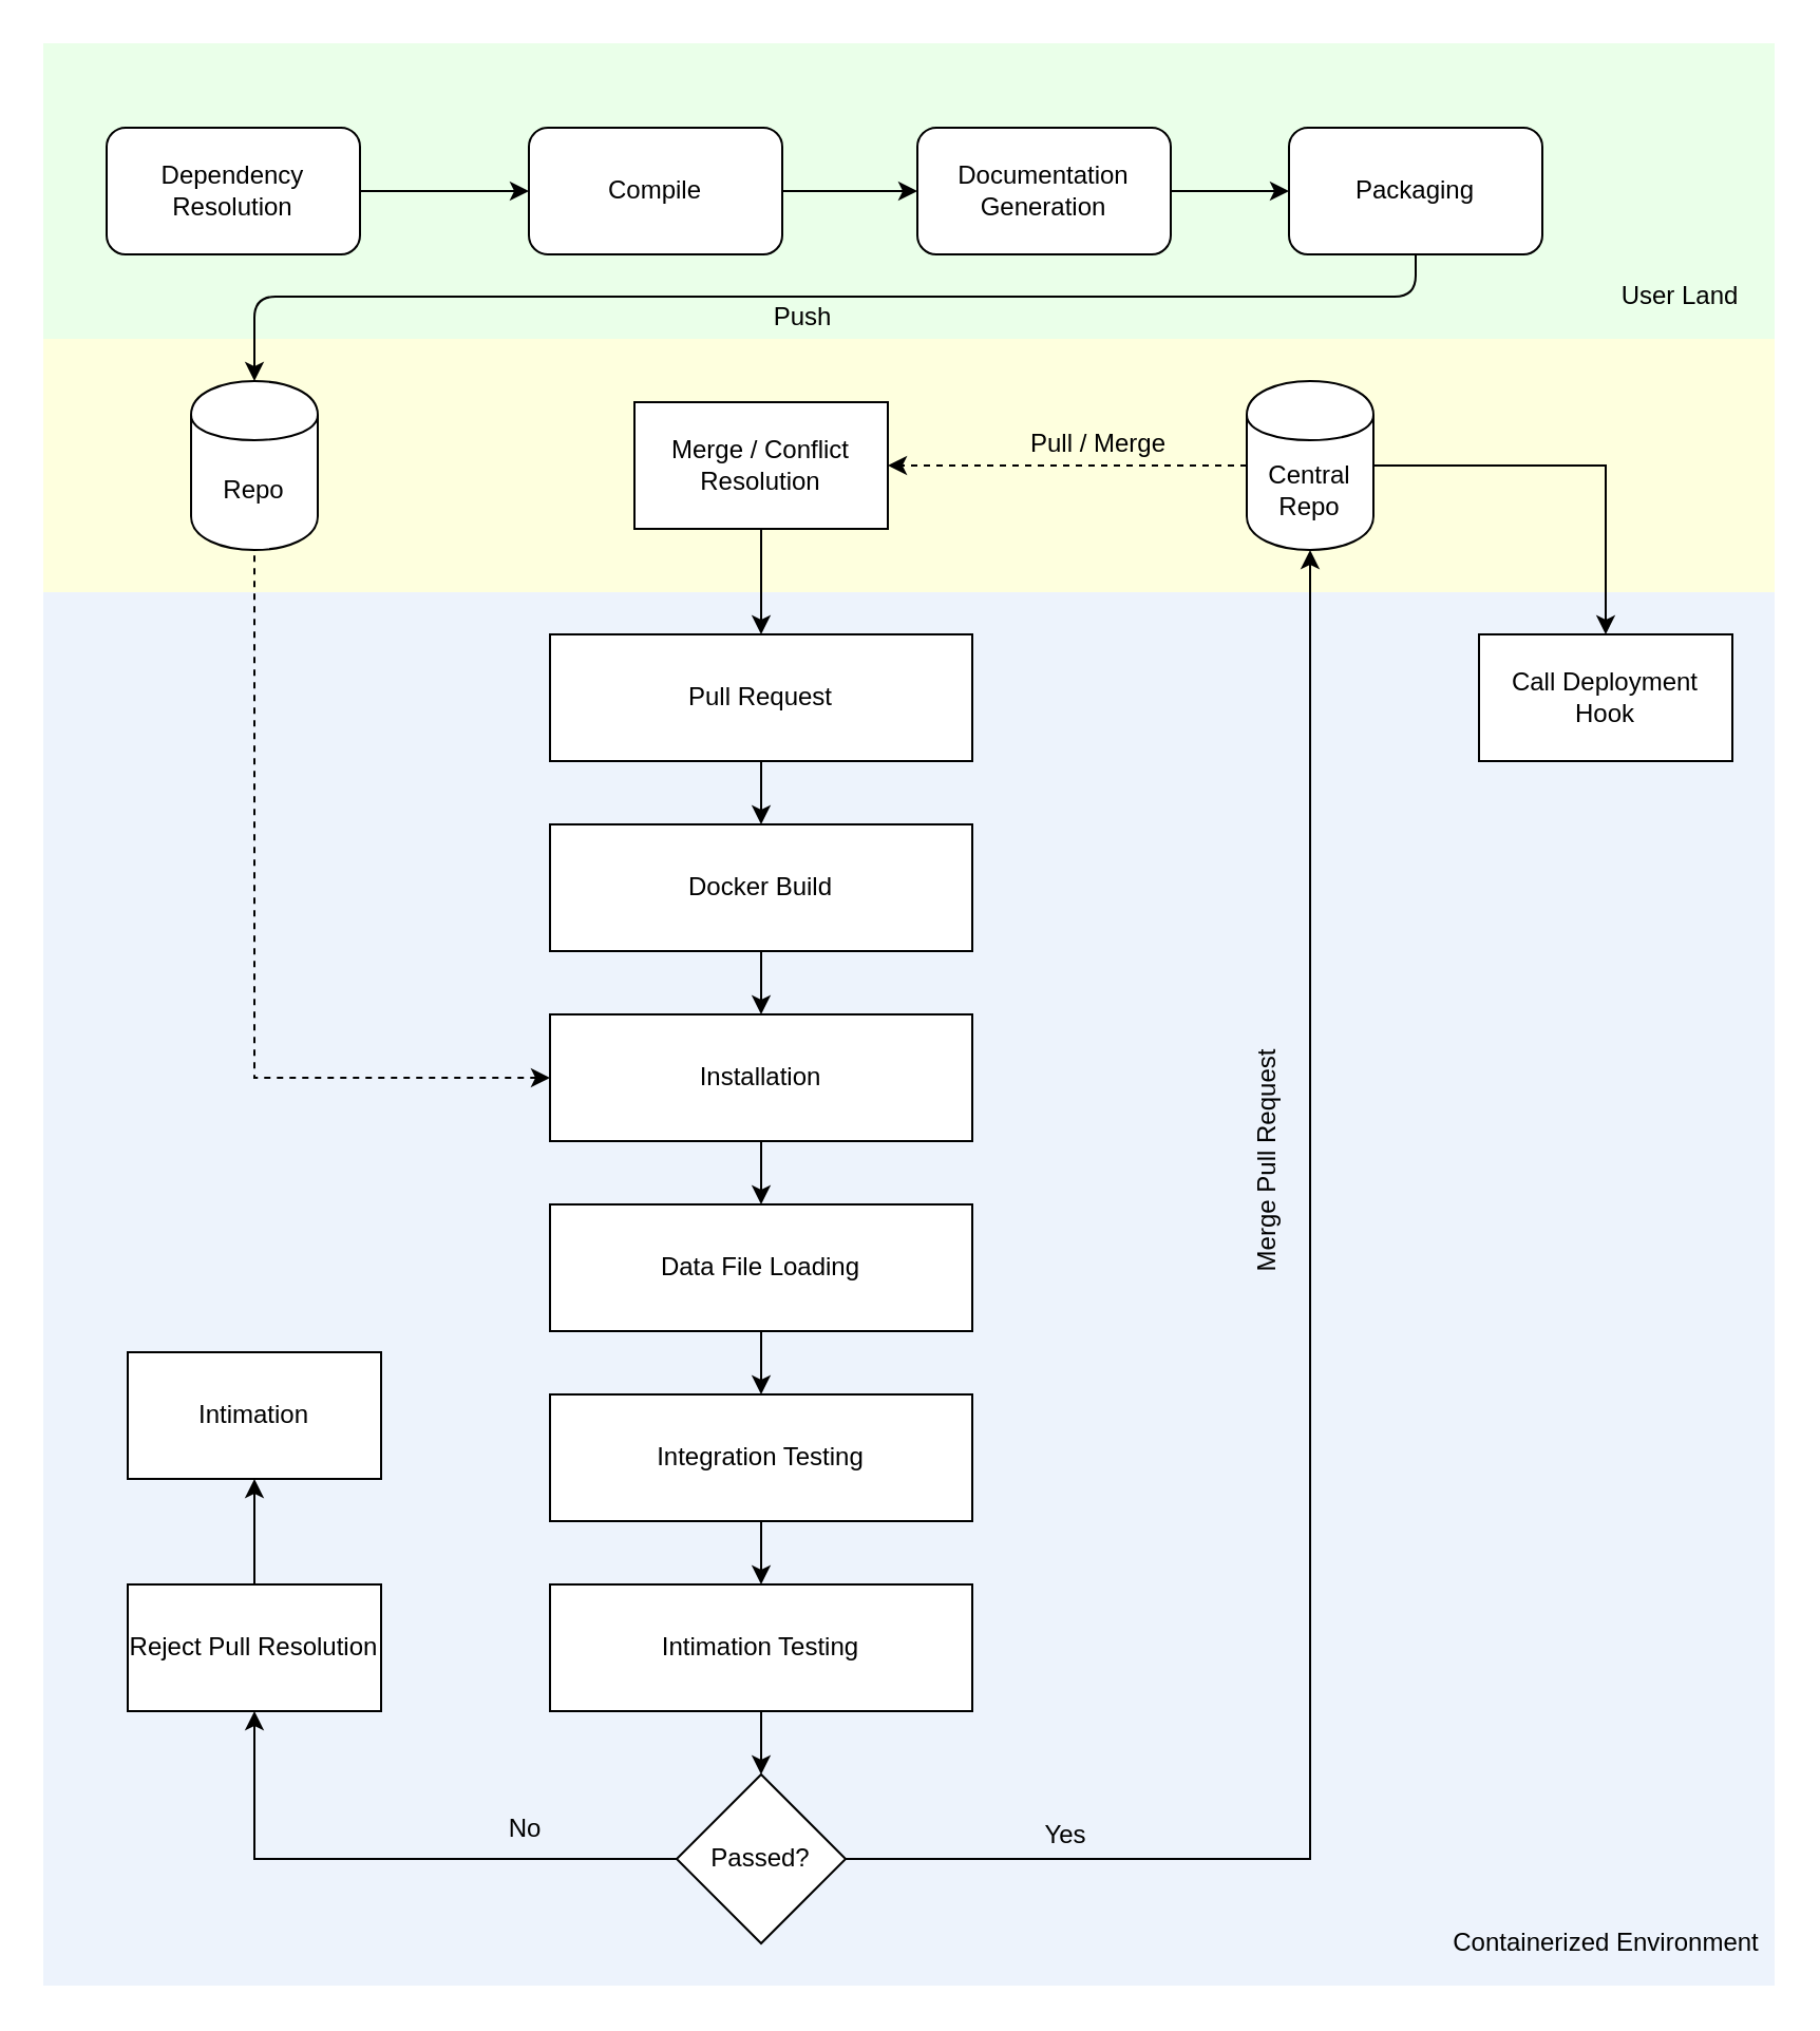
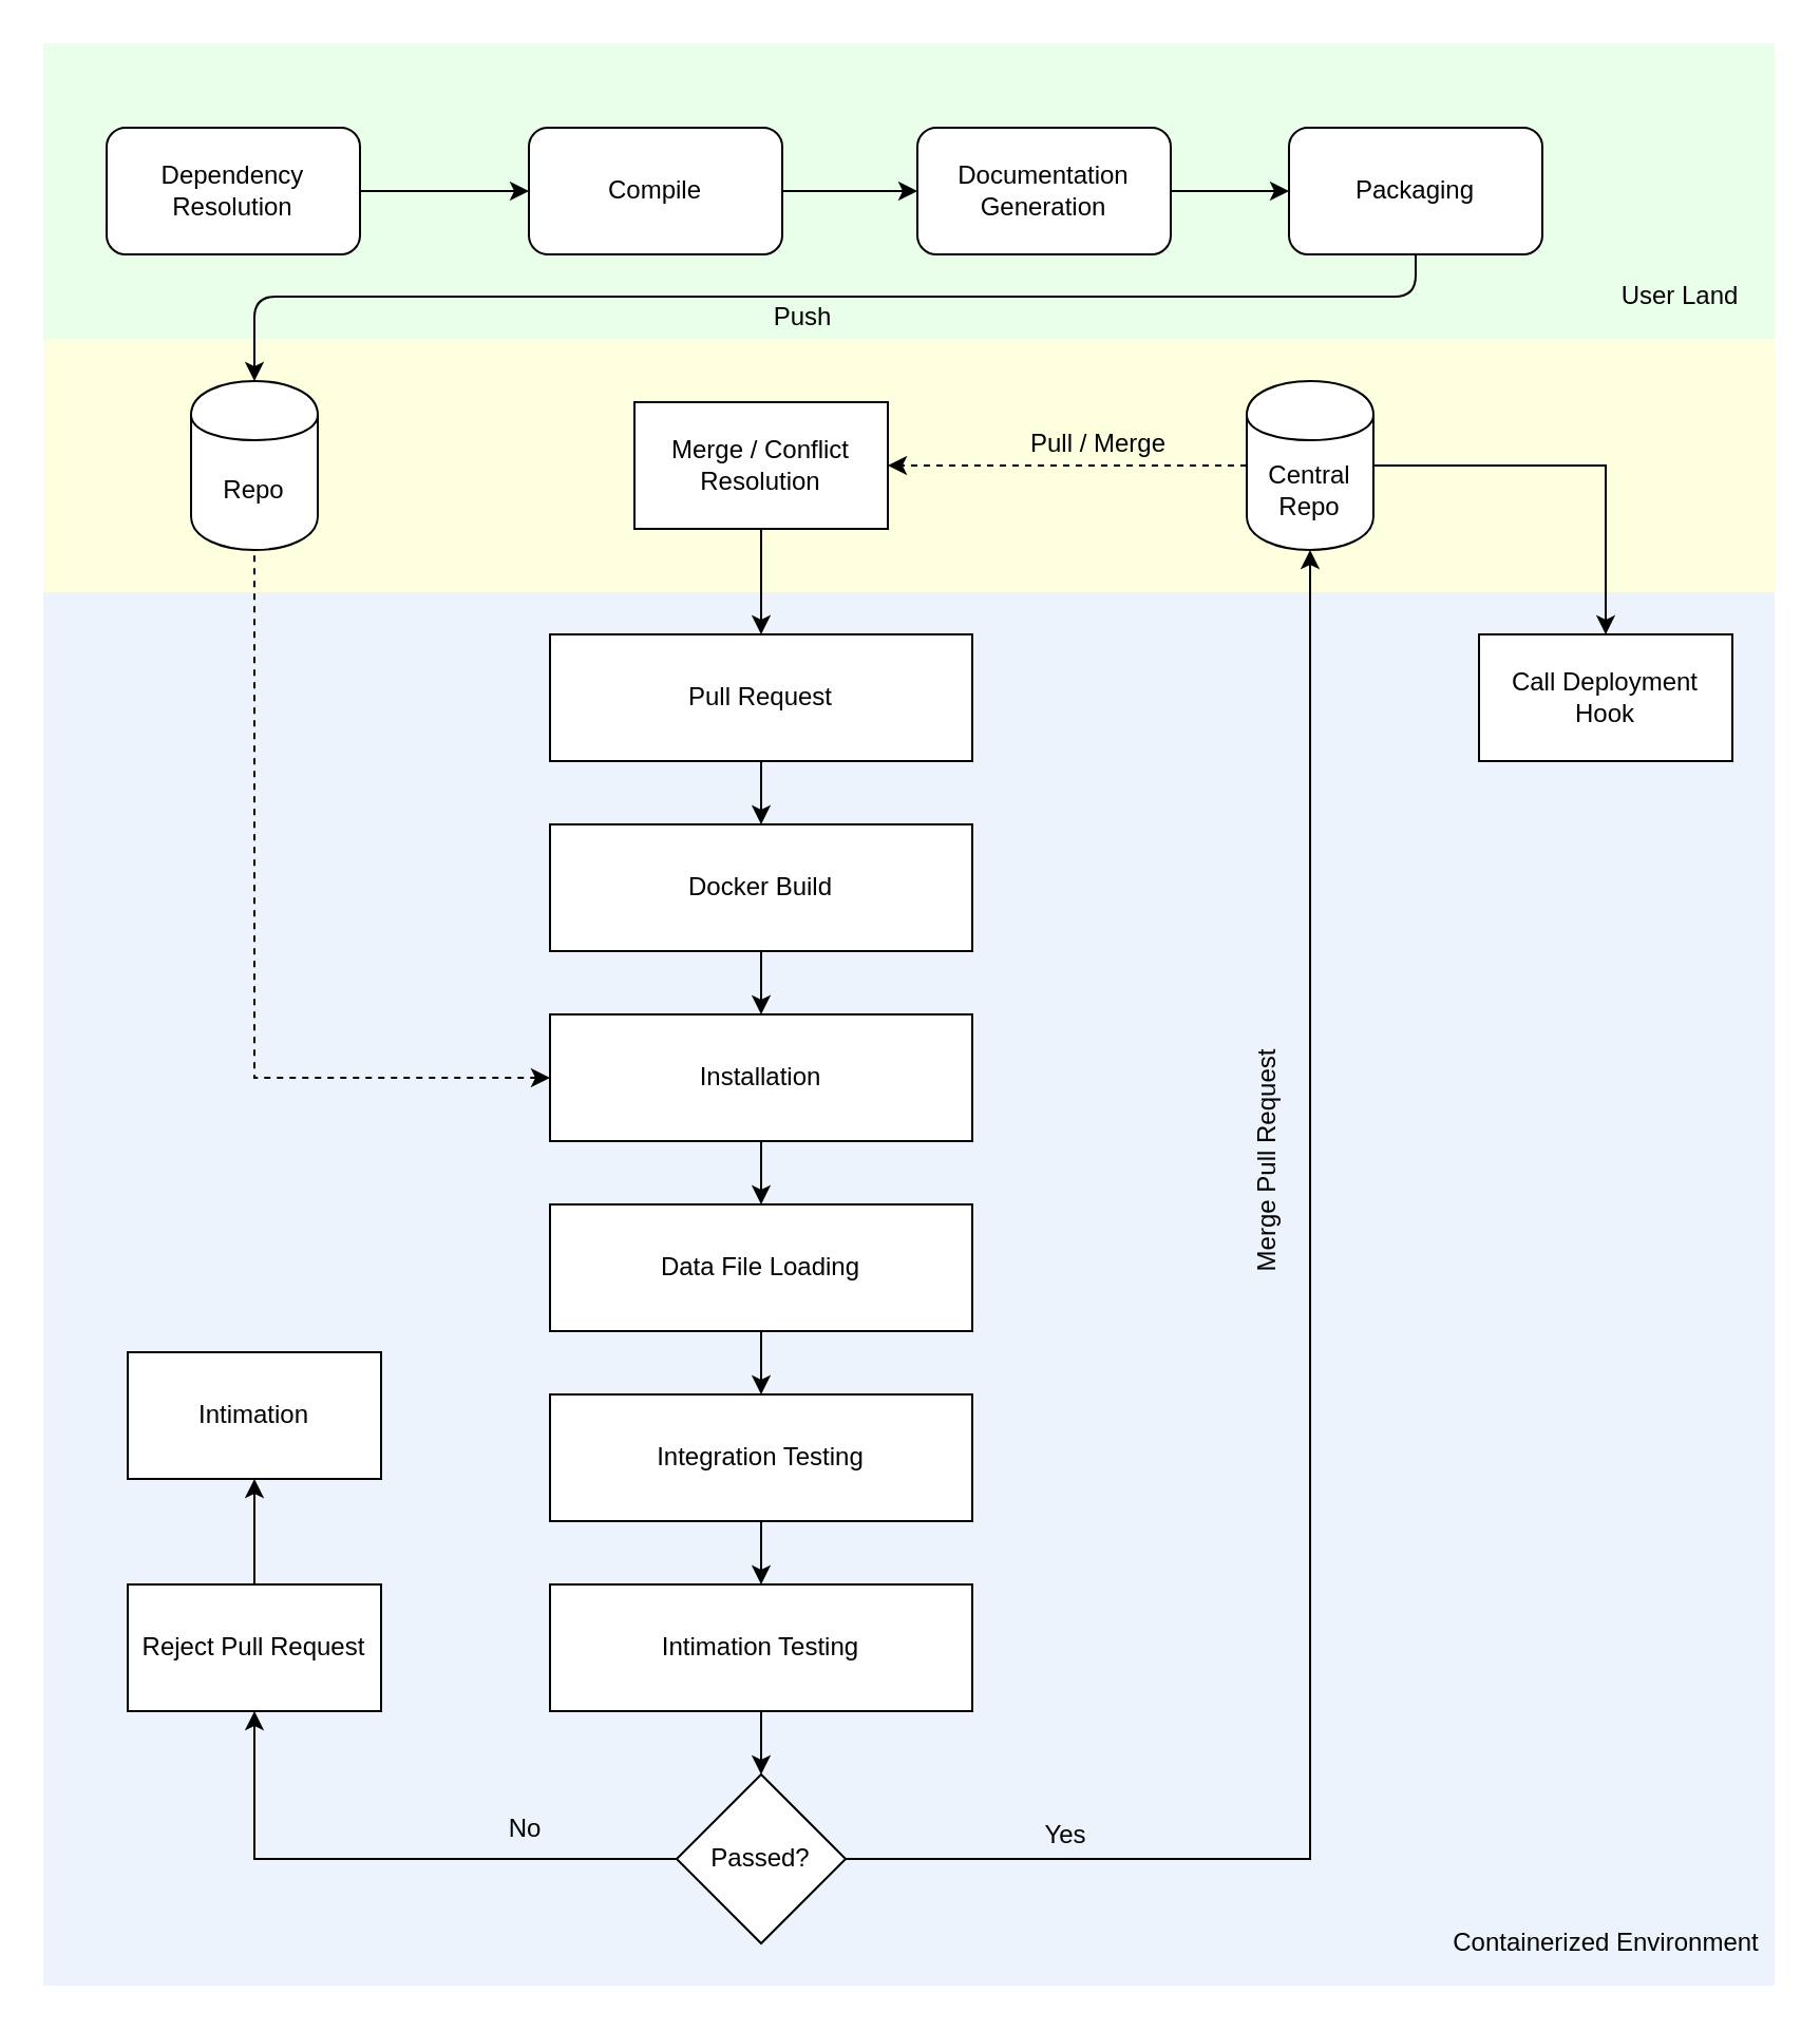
- <mxCell id="36" value="Reject Pull Resolution" style="whiteSpace=wrap;html=1;" parent="1" vertex="1"><mxGeometry x="60" y="750" width="120" height="60" as="geometry" /></mxCell>
+ <mxCell id="36" value="Reject Pull Request" style="whiteSpace=wrap;html=1;" parent="1" vertex="1"><mxGeometry x="60" y="750" width="120" height="60" as="geometry" /></mxCell>
